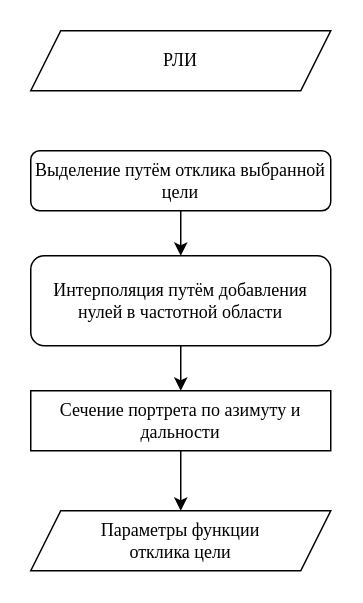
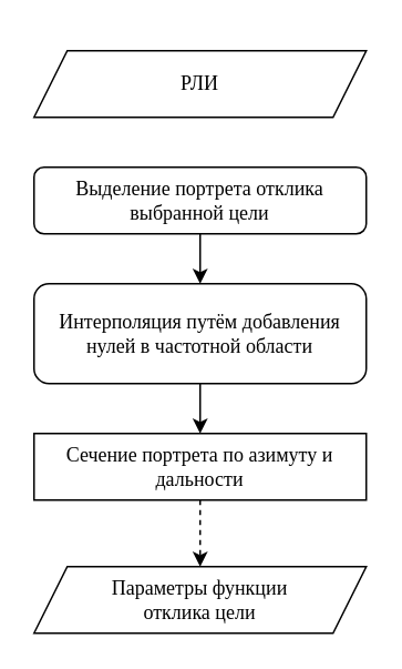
- <mxCell id="2" value="РЛИ" style="shape=parallelogram;perimeter=parallelogramPerimeter;whiteSpace=wrap;html=1;fixedSize=1;fontFamily=JetBrains Mono;" vertex="1" parent="1"><mxGeometry x="20" y="20" width="200" height="40" as="geometry" /></mxCell>
+ <mxCell id="2" value="РЛИ" style="shape=parallelogram;perimeter=parallelogramPerimeter;whiteSpace=wrap;html=1;fixedSize=1;fontFamily=JetBrains Mono;" vertex="1" parent="1"><mxGeometry x="20" y="30" width="200" height="40" as="geometry" /></mxCell>
- <mxCell id="4" value="Выделение путём отклика выбранной цели" style="rounded=1;whiteSpace=wrap;html=1;fontFamily=JetBrains Mono;" vertex="1" parent="1"><mxGeometry x="20" y="100" width="200" height="40" as="geometry" /></mxCell>
+ <mxCell id="4" value="Выделение портрета отклика выбранной цели" style="rounded=1;whiteSpace=wrap;html=1;fontFamily=JetBrains Mono;" vertex="1" parent="1"><mxGeometry x="20" y="100" width="200" height="40" as="geometry" /></mxCell>
- <mxCell id="7" style="edgeStyle=orthogonalEdgeStyle;rounded=0;orthogonalLoop=1;jettySize=auto;html=1;exitX=0.5;exitY=1;exitDx=0;exitDy=0;entryX=0.5;entryY=0;entryDx=0;entryDy=0;fontFamily=JetBrains Mono;" edge="1" parent="1" source="8" target="9"><mxGeometry relative="1" as="geometry" /></mxCell>
+ <mxCell id="7" style="edgeStyle=orthogonalEdgeStyle;rounded=0;orthogonalLoop=1;jettySize=auto;html=1;exitX=0.5;exitY=1;exitDx=0;exitDy=0;entryX=0.5;entryY=0;entryDx=0;entryDy=0;fontFamily=JetBrains Mono;dashed=1;" edge="1" parent="1" source="8" target="9"><mxGeometry relative="1" as="geometry" /></mxCell>
